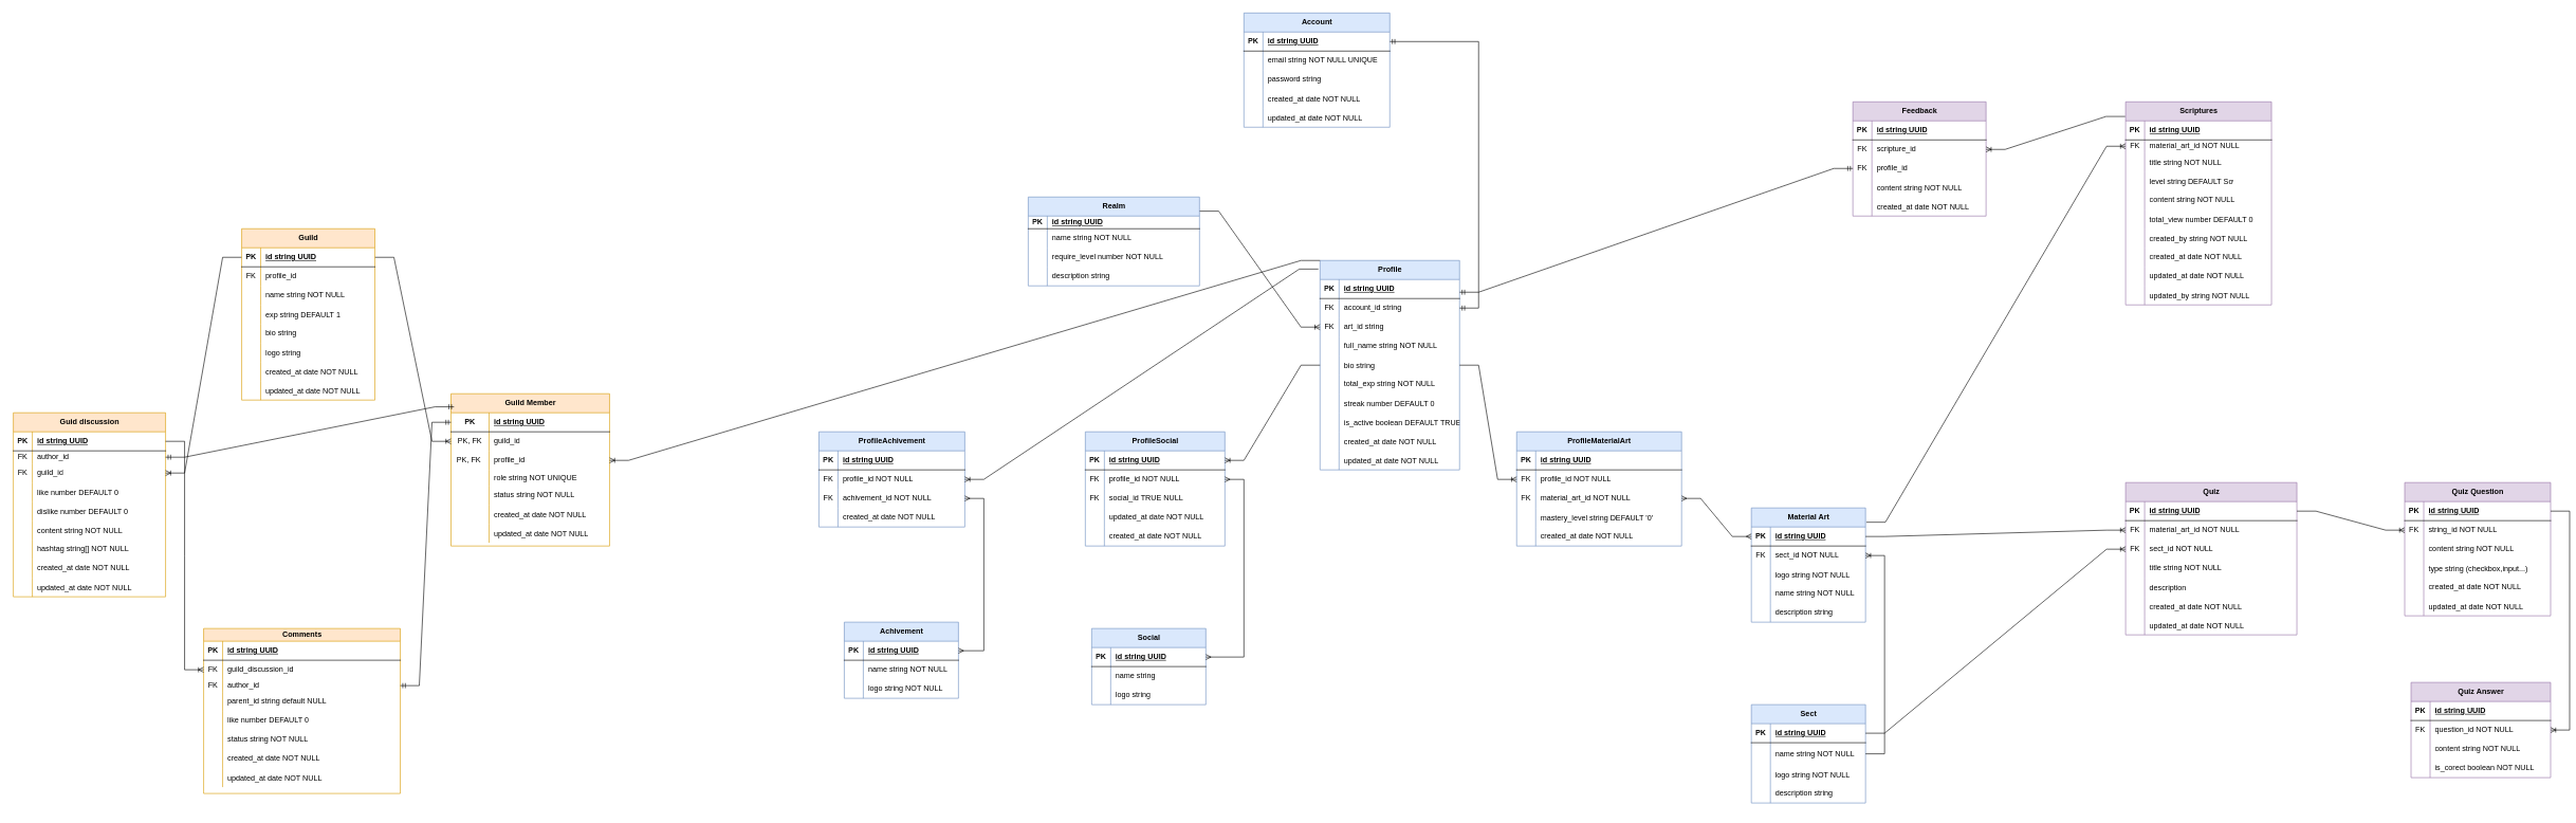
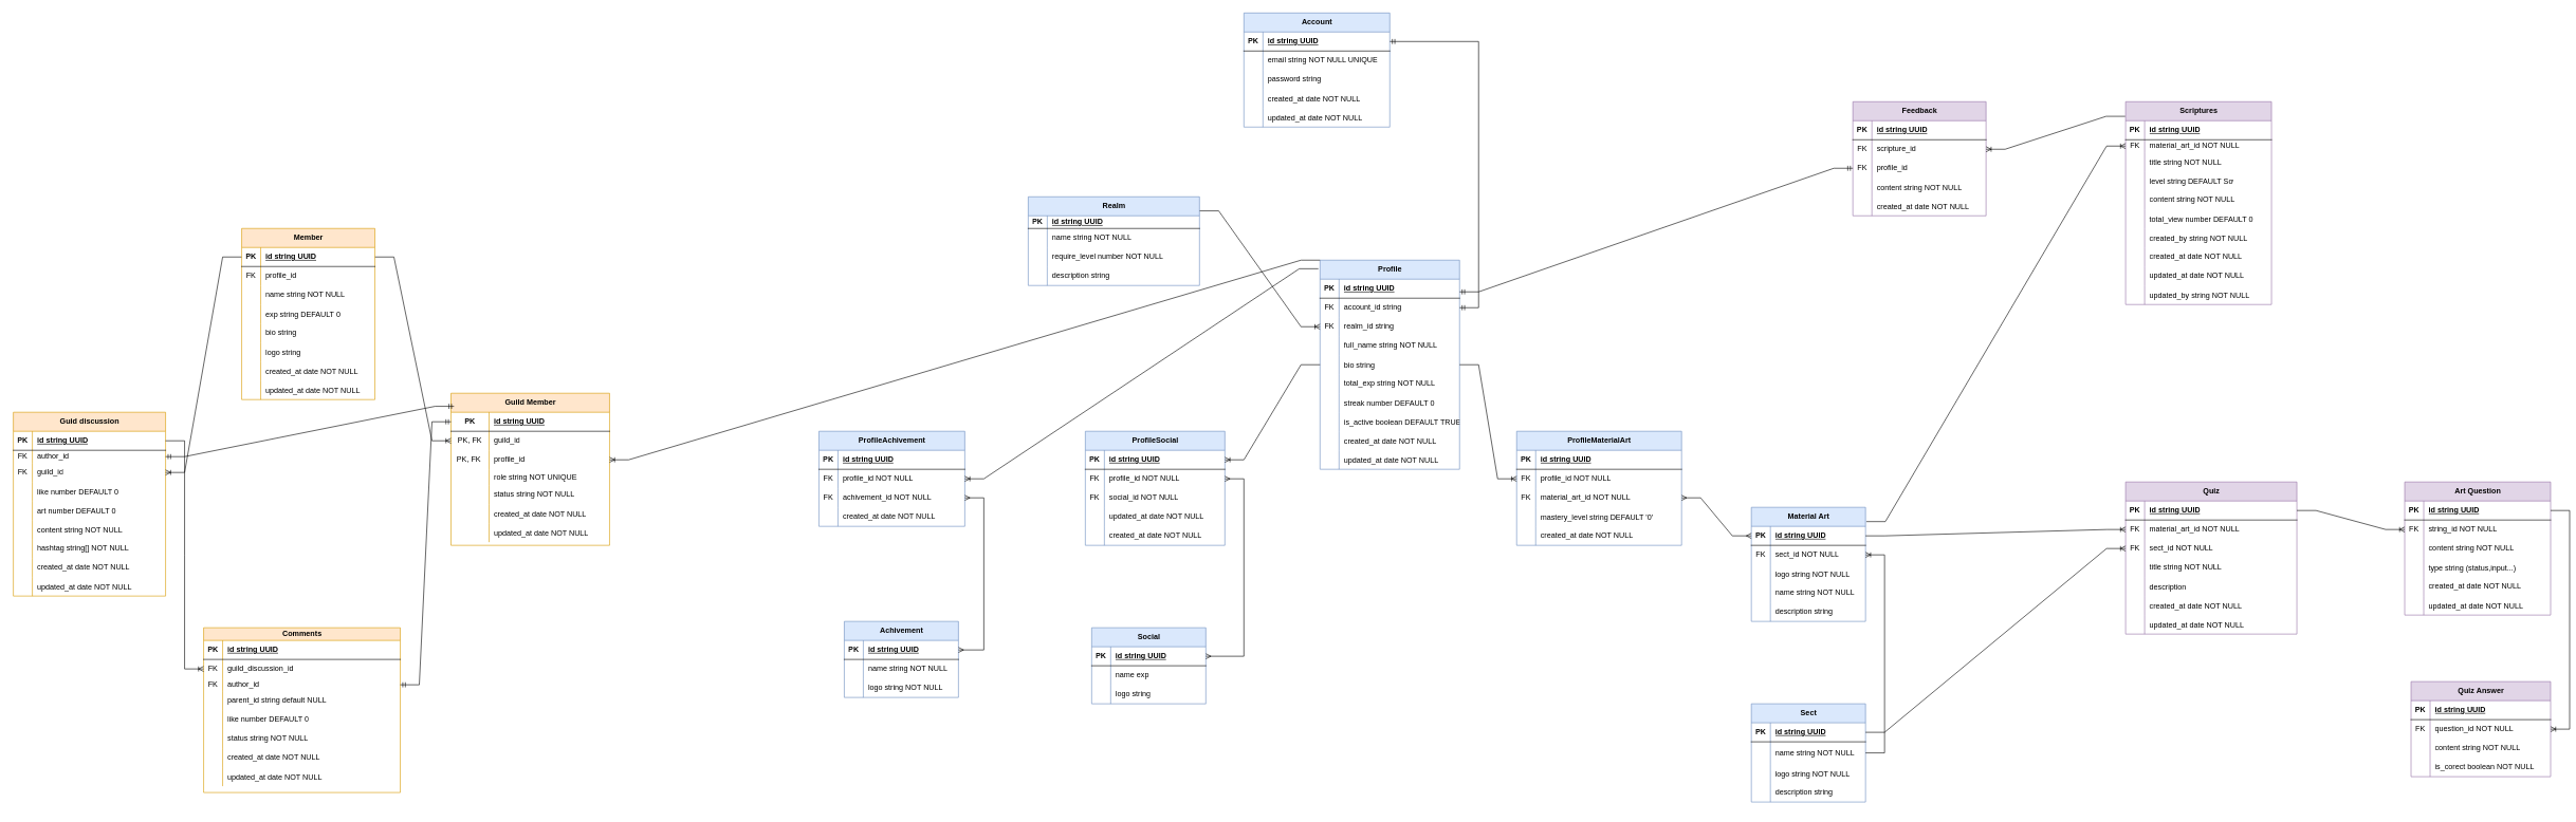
- <mxCell id="234" value="Guild" style="shape=table;startSize=30;container=1;collapsible=1;childLayout=tableLayout;fixedRows=1;rowLines=0;fontStyle=1;align=center;resizeLast=1;html=1;fillColor=#ffe6cc;strokeColor=#d79b00;" parent="1" vertex="1"><mxGeometry x="380" y="360" width="210" height="270" as="geometry" /></mxCell>
+ <mxCell id="234" value="Member" style="shape=table;startSize=30;container=1;collapsible=1;childLayout=tableLayout;fixedRows=1;rowLines=0;fontStyle=1;align=center;resizeLast=1;html=1;fillColor=#ffe6cc;strokeColor=#d79b00;" parent="1" vertex="1"><mxGeometry x="380" y="360" width="210" height="270" as="geometry" /></mxCell>
- <mxCell id="246" value="exp string DEFAULT 1" style="shape=partialRectangle;connectable=0;fillColor=none;top=0;left=0;bottom=0;right=0;align=left;spacingLeft=6;overflow=hidden;" parent="244" vertex="1"><mxGeometry x="30" width="180" height="30" as="geometry"><mxRectangle width="180" height="30" as="alternateBounds" /></mxGeometry></mxCell>
+ <mxCell id="246" value="exp string DEFAULT 0" style="shape=partialRectangle;connectable=0;fillColor=none;top=0;left=0;bottom=0;right=0;align=left;spacingLeft=6;overflow=hidden;" parent="244" vertex="1"><mxGeometry x="30" width="180" height="30" as="geometry"><mxRectangle width="180" height="30" as="alternateBounds" /></mxGeometry></mxCell>
- <mxCell id="27" value="art_id string" style="shape=partialRectangle;connectable=0;fillColor=none;top=0;left=0;bottom=0;right=0;align=left;spacingLeft=6;fontStyle=0;overflow=hidden;whiteSpace=wrap;html=1;" parent="25" vertex="1"><mxGeometry x="30" width="190" height="30" as="geometry"><mxRectangle width="190" height="30" as="alternateBounds" /></mxGeometry></mxCell>
+ <mxCell id="27" value="realm_id string" style="shape=partialRectangle;connectable=0;fillColor=none;top=0;left=0;bottom=0;right=0;align=left;spacingLeft=6;fontStyle=0;overflow=hidden;whiteSpace=wrap;html=1;" parent="25" vertex="1"><mxGeometry x="30" width="190" height="30" as="geometry"><mxRectangle width="190" height="30" as="alternateBounds" /></mxGeometry></mxCell>
- <mxCell id="318" value="Quiz Question" style="shape=table;startSize=30;container=1;collapsible=1;childLayout=tableLayout;fixedRows=1;rowLines=0;fontStyle=1;align=center;resizeLast=1;html=1;fillColor=#e1d5e7;strokeColor=#9673a6;" parent="1" vertex="1"><mxGeometry x="3790" y="760" width="230" height="210" as="geometry" /></mxCell>
+ <mxCell id="318" value="Art Question" style="shape=table;startSize=30;container=1;collapsible=1;childLayout=tableLayout;fixedRows=1;rowLines=0;fontStyle=1;align=center;resizeLast=1;html=1;fillColor=#e1d5e7;strokeColor=#9673a6;" parent="1" vertex="1"><mxGeometry x="3790" y="760" width="230" height="210" as="geometry" /></mxCell>
- <mxCell id="364" value="social_id TRUE NULL" style="shape=partialRectangle;connectable=0;fillColor=none;top=0;left=0;bottom=0;right=0;align=left;spacingLeft=6;overflow=hidden;whiteSpace=wrap;html=1;" vertex="1" parent="362"><mxGeometry x="30" width="190" height="30" as="geometry"><mxRectangle width="190" height="30" as="alternateBounds" /></mxGeometry></mxCell>
+ <mxCell id="364" value="social_id NOT NULL" style="shape=partialRectangle;connectable=0;fillColor=none;top=0;left=0;bottom=0;right=0;align=left;spacingLeft=6;overflow=hidden;whiteSpace=wrap;html=1;" vertex="1" parent="362"><mxGeometry x="30" width="190" height="30" as="geometry"><mxRectangle width="190" height="30" as="alternateBounds" /></mxGeometry></mxCell>
- <mxCell id="187" value="dislike number DEFAULT 0" style="shape=partialRectangle;connectable=0;fillColor=none;top=0;left=0;bottom=0;right=0;align=left;spacingLeft=6;overflow=hidden;" parent="185" vertex="1"><mxGeometry x="30" width="210" height="30" as="geometry"><mxRectangle width="210" height="30" as="alternateBounds" /></mxGeometry></mxCell>
+ <mxCell id="187" value="art number DEFAULT 0" style="shape=partialRectangle;connectable=0;fillColor=none;top=0;left=0;bottom=0;right=0;align=left;spacingLeft=6;overflow=hidden;" parent="185" vertex="1"><mxGeometry x="30" width="210" height="30" as="geometry"><mxRectangle width="210" height="30" as="alternateBounds" /></mxGeometry></mxCell>
- <mxCell id="330" value="type string (checkbox,input...)" style="shape=partialRectangle;connectable=0;fillColor=none;top=0;left=0;bottom=0;right=0;align=left;spacingLeft=6;overflow=hidden;" parent="328" vertex="1"><mxGeometry x="30" width="200" height="30" as="geometry"><mxRectangle width="200" height="30" as="alternateBounds" /></mxGeometry></mxCell>
+ <mxCell id="330" value="type string (status,input...)" style="shape=partialRectangle;connectable=0;fillColor=none;top=0;left=0;bottom=0;right=0;align=left;spacingLeft=6;overflow=hidden;" parent="328" vertex="1"><mxGeometry x="30" width="200" height="30" as="geometry"><mxRectangle width="200" height="30" as="alternateBounds" /></mxGeometry></mxCell>
- <mxCell id="377" value="name string" style="shape=partialRectangle;connectable=0;fillColor=none;top=0;left=0;bottom=0;right=0;align=left;spacingLeft=6;overflow=hidden;whiteSpace=wrap;html=1;" vertex="1" parent="375"><mxGeometry x="30" width="150" height="30" as="geometry"><mxRectangle width="150" height="30" as="alternateBounds" /></mxGeometry></mxCell>
+ <mxCell id="377" value="name exp" style="shape=partialRectangle;connectable=0;fillColor=none;top=0;left=0;bottom=0;right=0;align=left;spacingLeft=6;overflow=hidden;whiteSpace=wrap;html=1;" vertex="1" parent="375"><mxGeometry x="30" width="150" height="30" as="geometry"><mxRectangle width="150" height="30" as="alternateBounds" /></mxGeometry></mxCell>
